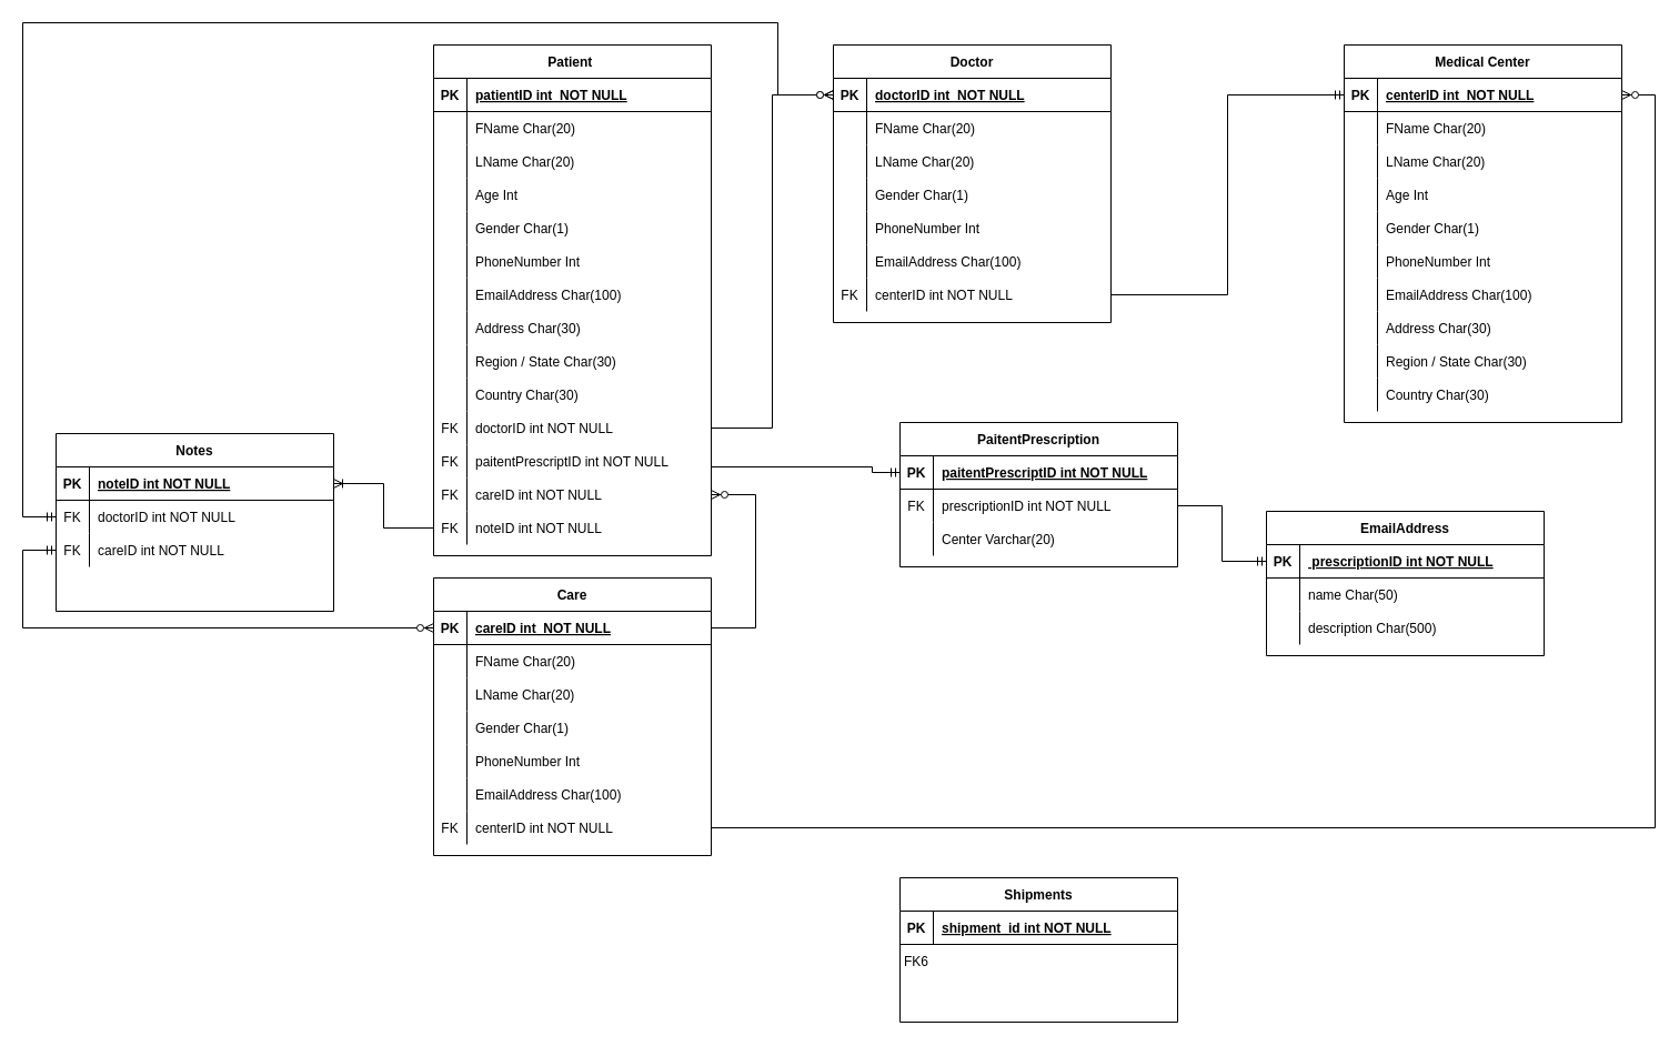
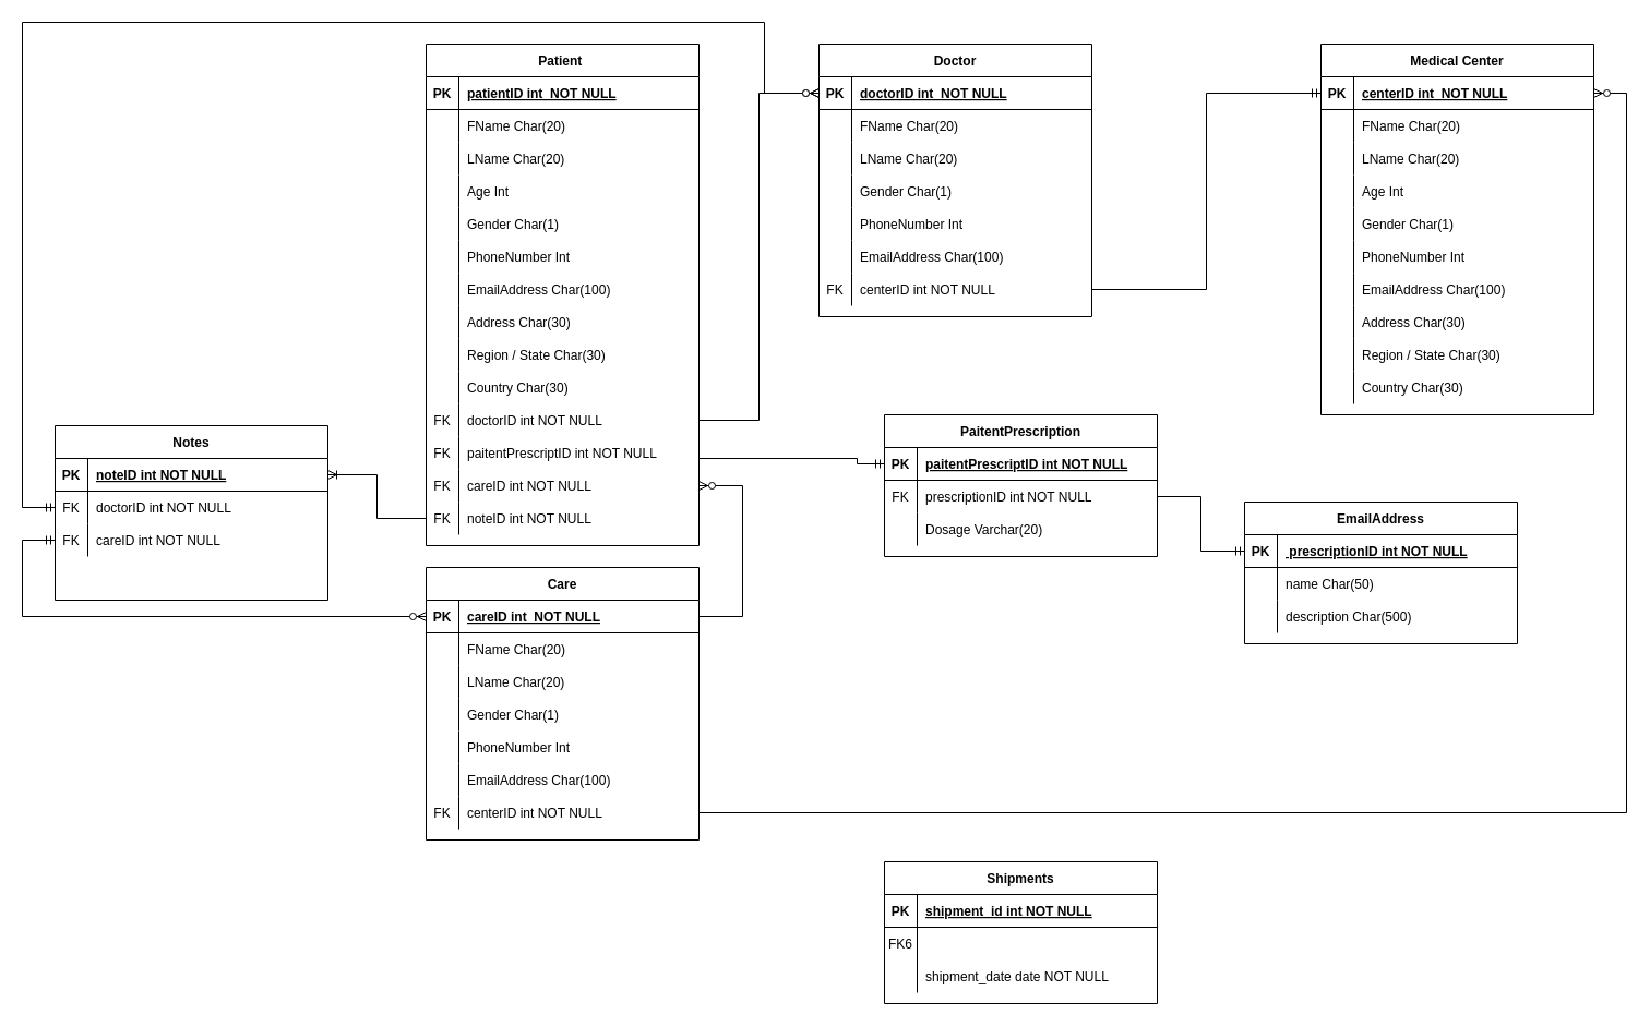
- <mxCell id="130" value="Center Varchar(20)" style="shape=partialRectangle;overflow=hidden;connectable=0;fillColor=none;top=0;left=0;bottom=0;right=0;align=left;spacingLeft=6;" parent="128" vertex="1"><mxGeometry x="30" width="220" height="30" as="geometry" /></mxCell>
+ <mxCell id="130" value="Dosage Varchar(20)" style="shape=partialRectangle;overflow=hidden;connectable=0;fillColor=none;top=0;left=0;bottom=0;right=0;align=left;spacingLeft=6;" parent="128" vertex="1"><mxGeometry x="30" width="220" height="30" as="geometry" /></mxCell>
+ <mxCell id="10" value="shipment_date date NOT NULL" style="shape=partialRectangle;overflow=hidden;connectable=0;fillColor=none;top=0;left=0;bottom=0;right=0;align=left;spacingLeft=6;" parent="8" vertex="1"><mxGeometry x="30" width="220" height="30" as="geometry" /></mxCell>
